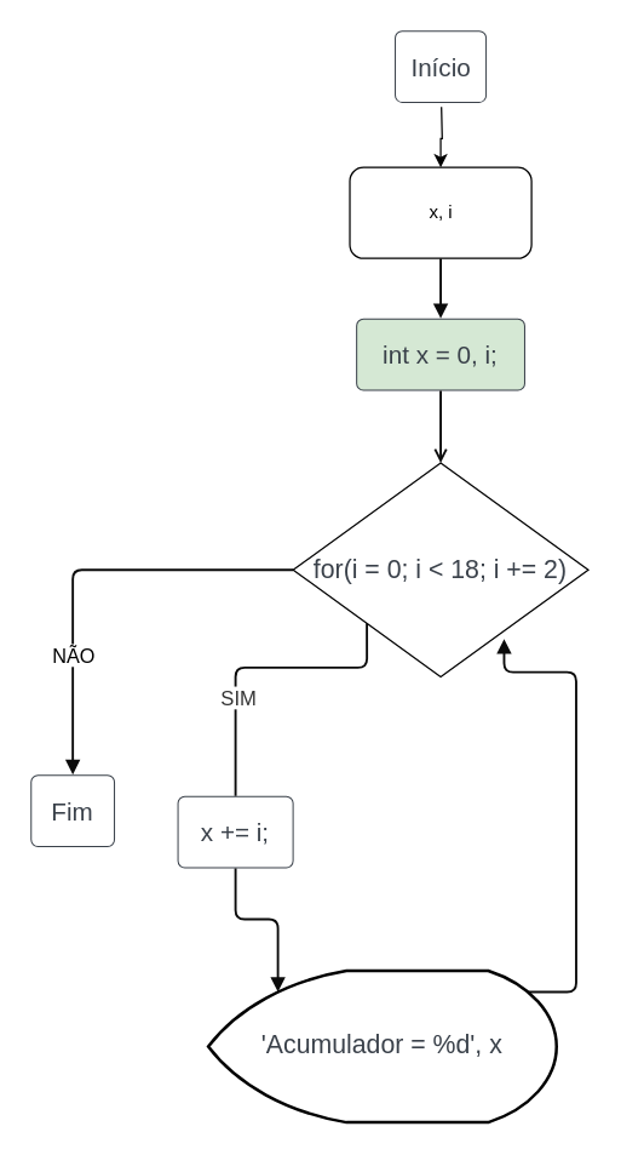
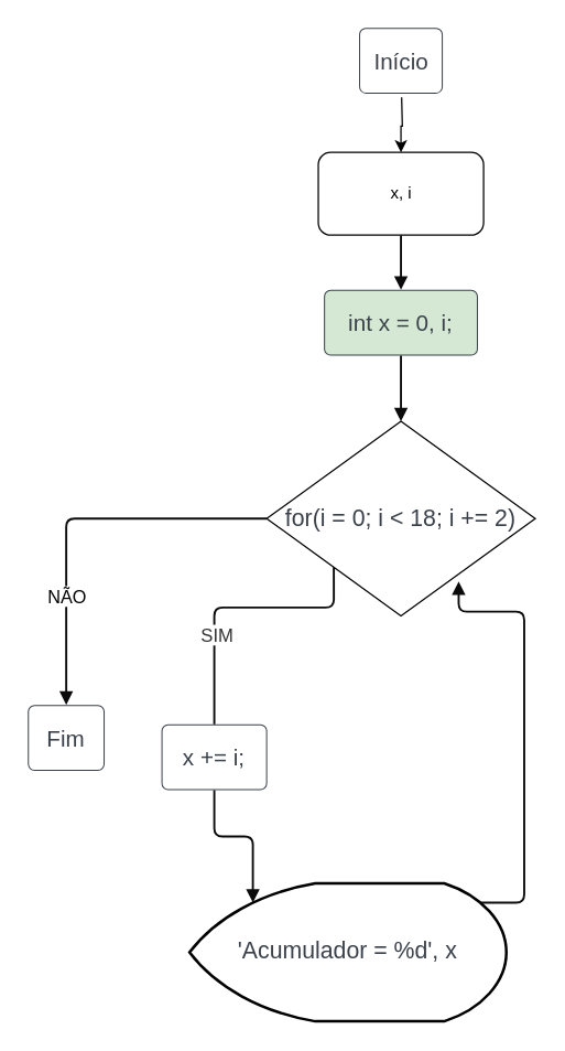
- <mxCell id="8" value="" style="html=1;jettySize=18;whiteSpace=wrap;fontSize=13;strokeColor=#0b0b0b;strokeWidth=1.5;rounded=1;arcSize=12;edgeStyle=orthogonalEdgeStyle;startArrow=none;endArrow=open;endFill=1;exitX=0.5;exitY=1.008;exitPerimeter=0;entryX=0.5;entryY=0;lucidId=tsTmi3-p.xx2;entryDx=0;entryDy=0;" edge="1" parent="1" source="2" target="19"><mxGeometry width="100" height="100" relative="1" as="geometry"><Array as="points" /><mxPoint x="295" y="378.624" as="targetPoint" /></mxGeometry></mxCell>
+ <mxCell id="8" value="" style="html=1;jettySize=18;whiteSpace=wrap;fontSize=13;strokeColor=#0b0b0b;strokeWidth=1.5;rounded=1;arcSize=12;edgeStyle=orthogonalEdgeStyle;startArrow=none;endArrow=block;endFill=1;exitX=0.5;exitY=1.008;exitPerimeter=0;entryX=0.5;entryY=0;lucidId=tsTmi3-p.xx2;entryDx=0;entryDy=0;" edge="1" parent="1" source="2" target="19"><mxGeometry width="100" height="100" relative="1" as="geometry"><Array as="points" /><mxPoint x="295" y="378.624" as="targetPoint" /></mxGeometry></mxCell>
